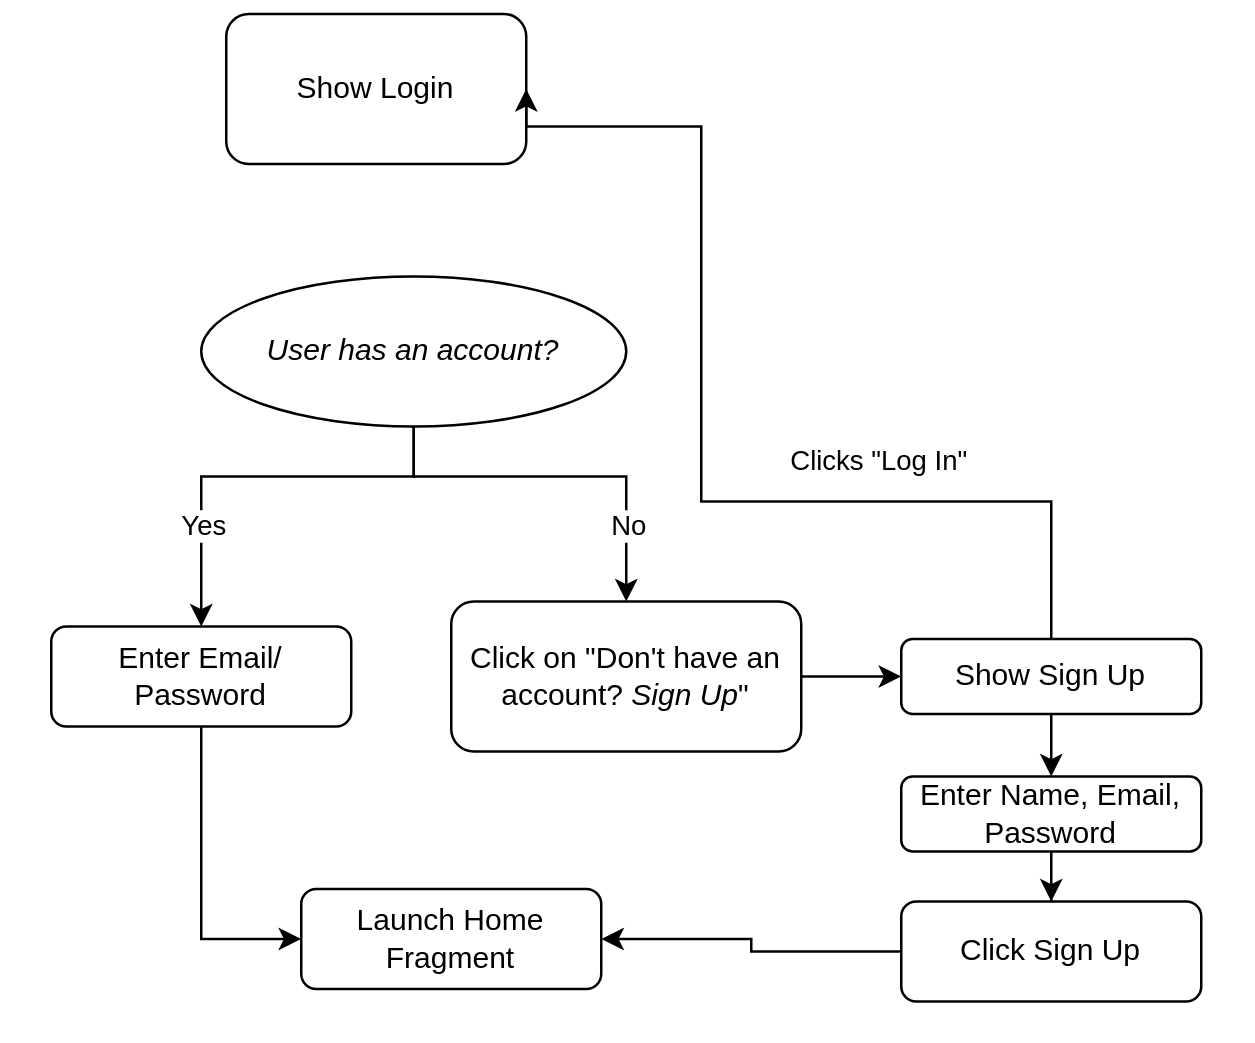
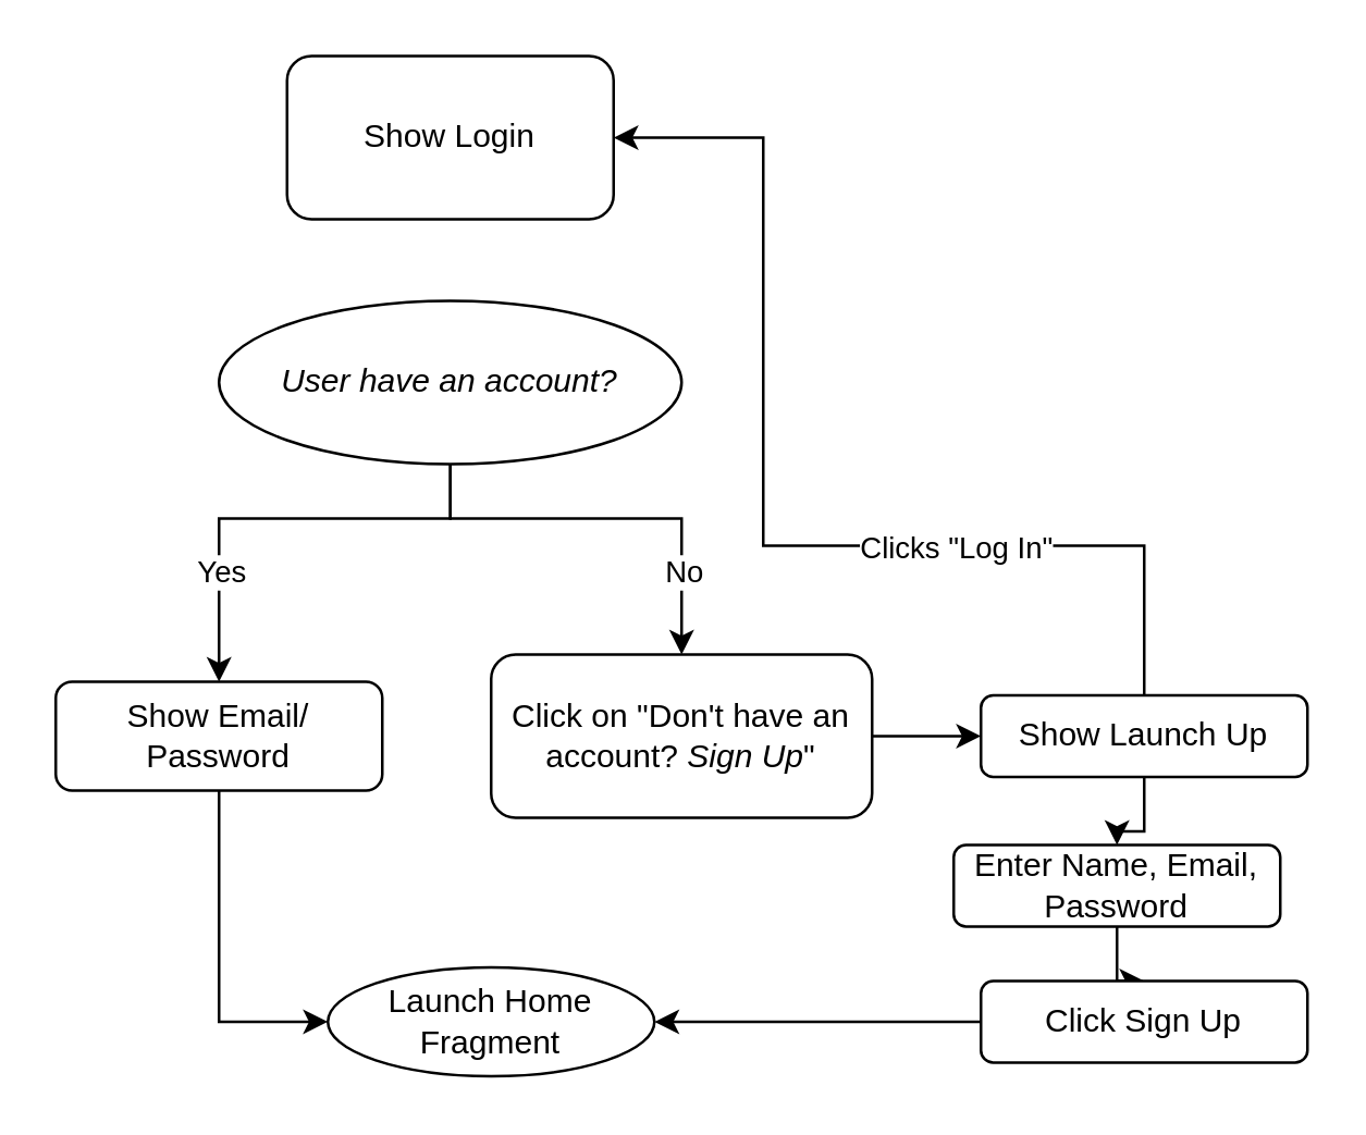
- <mxCell id="2" value="Show Login" style="rounded=1;whiteSpace=wrap;html=1;" vertex="1" parent="1"><mxGeometry x="90" y="5" width="120" height="60" as="geometry" /></mxCell>
+ <mxCell id="2" value="Show Login" style="rounded=1;whiteSpace=wrap;html=1;" vertex="1" parent="1"><mxGeometry x="105" y="20" width="120" height="60" as="geometry" /></mxCell>
- <mxCell id="7" value="User has an account?" style="ellipse;whiteSpace=wrap;html=1;fontStyle=2" vertex="1" parent="1"><mxGeometry x="80" y="110" width="170" height="60" as="geometry" /></mxCell>
+ <mxCell id="7" value="User have an account?" style="ellipse;whiteSpace=wrap;html=1;fontStyle=2" vertex="1" parent="1"><mxGeometry x="80" y="110" width="170" height="60" as="geometry" /></mxCell>
- <mxCell id="9" value="Enter Email/ Password" style="rounded=1;whiteSpace=wrap;html=1;" vertex="1" parent="1"><mxGeometry x="20" y="250" width="120" height="40" as="geometry" /></mxCell>
+ <mxCell id="9" value="Show Email/ Password" style="rounded=1;whiteSpace=wrap;html=1;" vertex="1" parent="1"><mxGeometry x="20" y="250" width="120" height="40" as="geometry" /></mxCell>
- <mxCell id="15" value="Show Sign Up" style="whiteSpace=wrap;html=1;rounded=1;" vertex="1" parent="1"><mxGeometry x="360" y="255" width="120" height="30" as="geometry" /></mxCell>
+ <mxCell id="15" value="Show Launch Up" style="whiteSpace=wrap;html=1;rounded=1;" vertex="1" parent="1"><mxGeometry x="360" y="255" width="120" height="30" as="geometry" /></mxCell>
- <mxCell id="17" value="Enter Name, Email, Password" style="whiteSpace=wrap;html=1;rounded=1;" vertex="1" parent="1"><mxGeometry x="360" y="310" width="120" height="30" as="geometry" /></mxCell>
+ <mxCell id="17" value="Enter Name, Email, Password" style="whiteSpace=wrap;html=1;rounded=1;" vertex="1" parent="1"><mxGeometry x="350" y="310" width="120" height="30" as="geometry" /></mxCell>
- <mxCell id="20" value="Launch Home Fragment" style="rounded=1;whiteSpace=wrap;html=1;" vertex="1" parent="1"><mxGeometry x="120" y="355" width="120" height="40" as="geometry" /></mxCell>
+ <mxCell id="20" value="Launch Home Fragment" style="ellipse;whiteSpace=wrap;html=1;" vertex="1" parent="1"><mxGeometry x="120" y="355" width="120" height="40" as="geometry" /></mxCell>
- <mxCell id="19" value="Click Sign Up" style="whiteSpace=wrap;html=1;rounded=1;" vertex="1" parent="1"><mxGeometry x="360" y="360" width="120" height="40" as="geometry" /></mxCell>
+ <mxCell id="19" value="Click Sign Up" style="whiteSpace=wrap;html=1;rounded=1;" vertex="1" parent="1"><mxGeometry x="360" y="360" width="120" height="30" as="geometry" /></mxCell>
